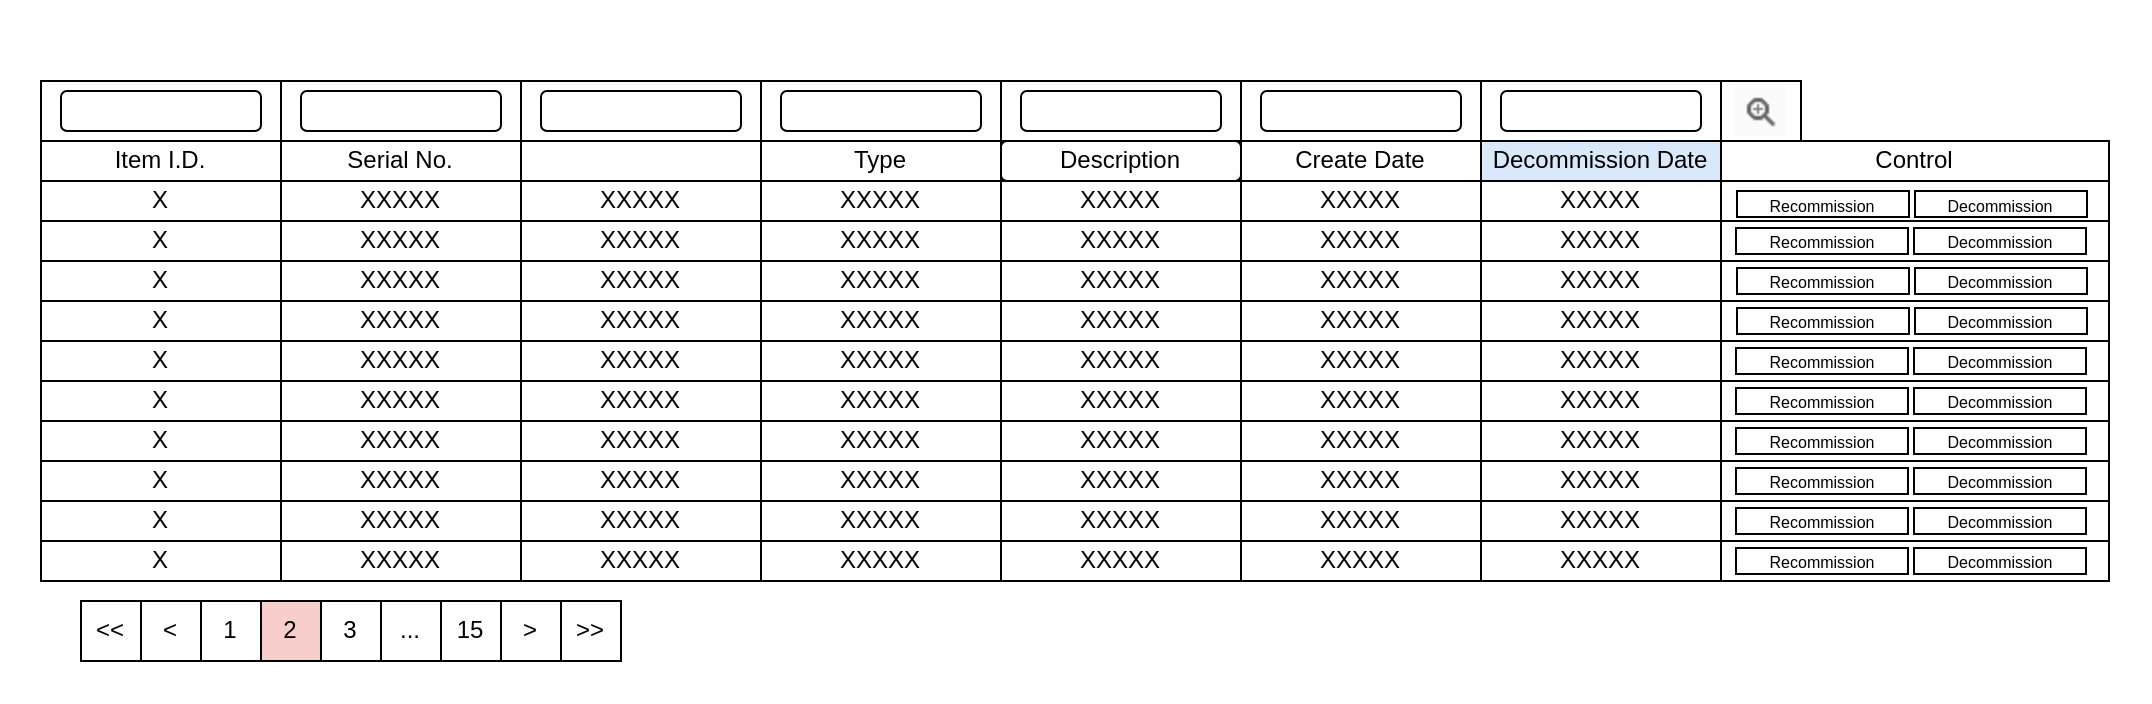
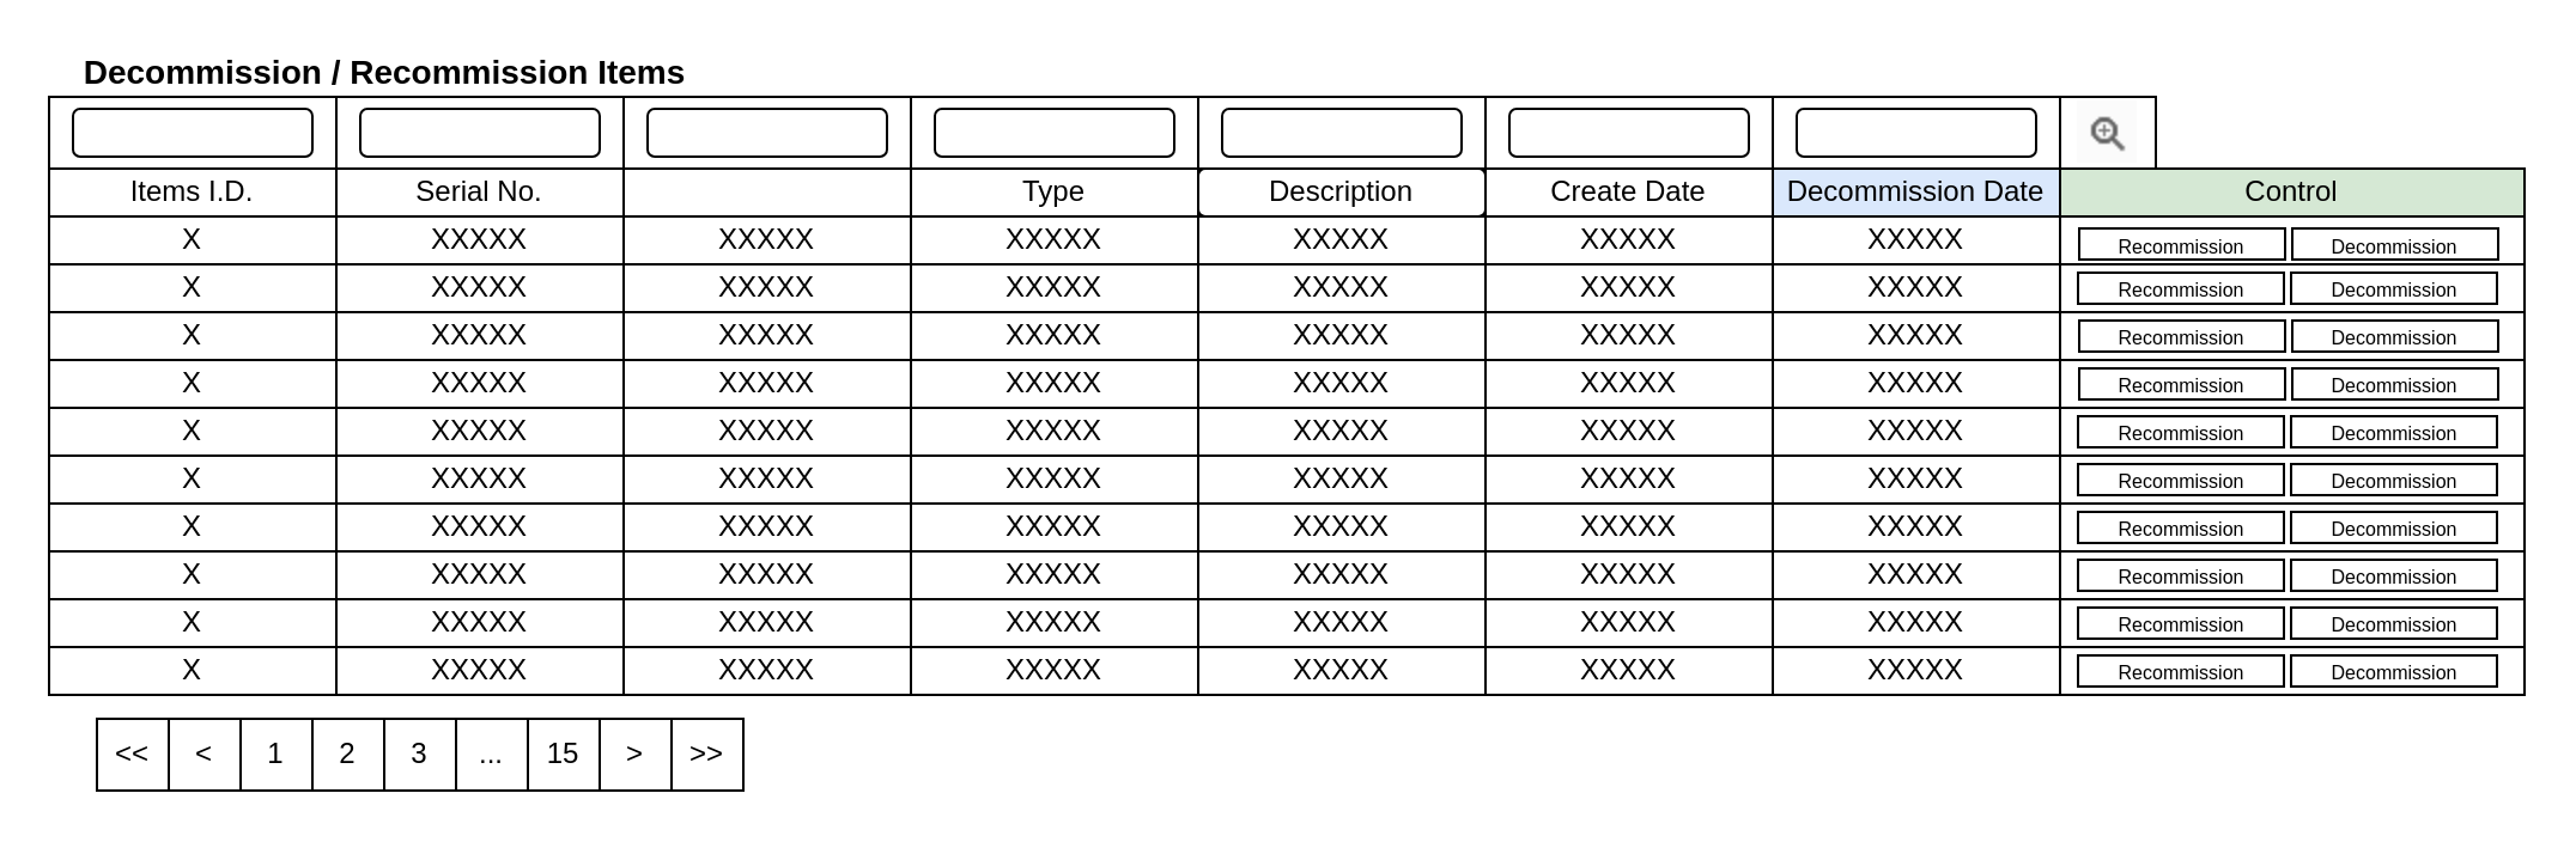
+ <mxCell id="101" value="&lt;font style=&quot;font-size: 14px&quot;&gt;&lt;b&gt;Decommission / Recommission Items&lt;/b&gt;&lt;/font&gt;" style="text;html=1;strokeColor=none;fillColor=none;align=center;verticalAlign=middle;whiteSpace=wrap;rounded=0;" parent="1" vertex="1"><mxGeometry x="20" y="20" width="281" height="20" as="geometry" /></mxCell>
- <mxCell id="3" value="Item I.D." style="rounded=0;whiteSpace=wrap;html=1;" parent="1" vertex="1"><mxGeometry x="20" y="70" width="120" height="20" as="geometry" /></mxCell>
+ <mxCell id="3" value="Items I.D." style="rounded=0;whiteSpace=wrap;html=1;" parent="1" vertex="1"><mxGeometry x="20" y="70" width="120" height="20" as="geometry" /></mxCell>
- <mxCell id="104" value="Control" style="rounded=0;whiteSpace=wrap;html=1;" parent="1" vertex="1"><mxGeometry x="860" y="70" width="194" height="20" as="geometry" /></mxCell>
+ <mxCell id="104" value="Control" style="rounded=0;whiteSpace=wrap;html=1;fillColor=#d5e8d4;" parent="1" vertex="1"><mxGeometry x="860" y="70" width="194" height="20" as="geometry" /></mxCell>
- <mxCell id="97" value="2" style="whiteSpace=wrap;html=1;aspect=fixed;fillColor=#f8cecc;" parent="1" vertex="1"><mxGeometry x="130" y="300" width="30" height="30" as="geometry" /></mxCell>
+ <mxCell id="97" value="2" style="whiteSpace=wrap;html=1;aspect=fixed;" parent="1" vertex="1"><mxGeometry x="130" y="300" width="30" height="30" as="geometry" /></mxCell>
